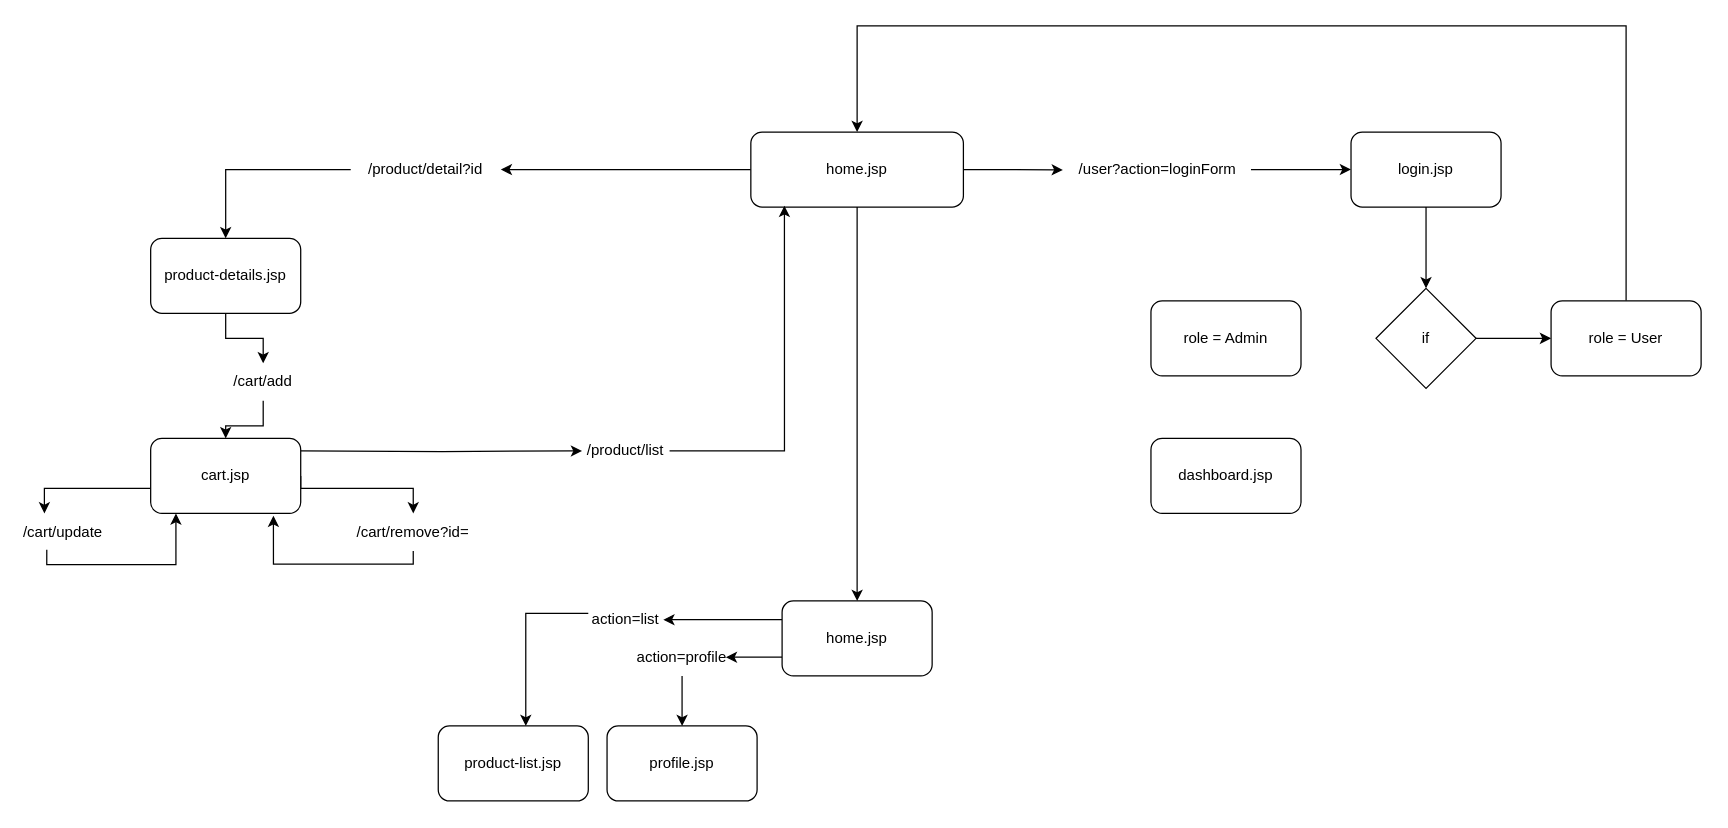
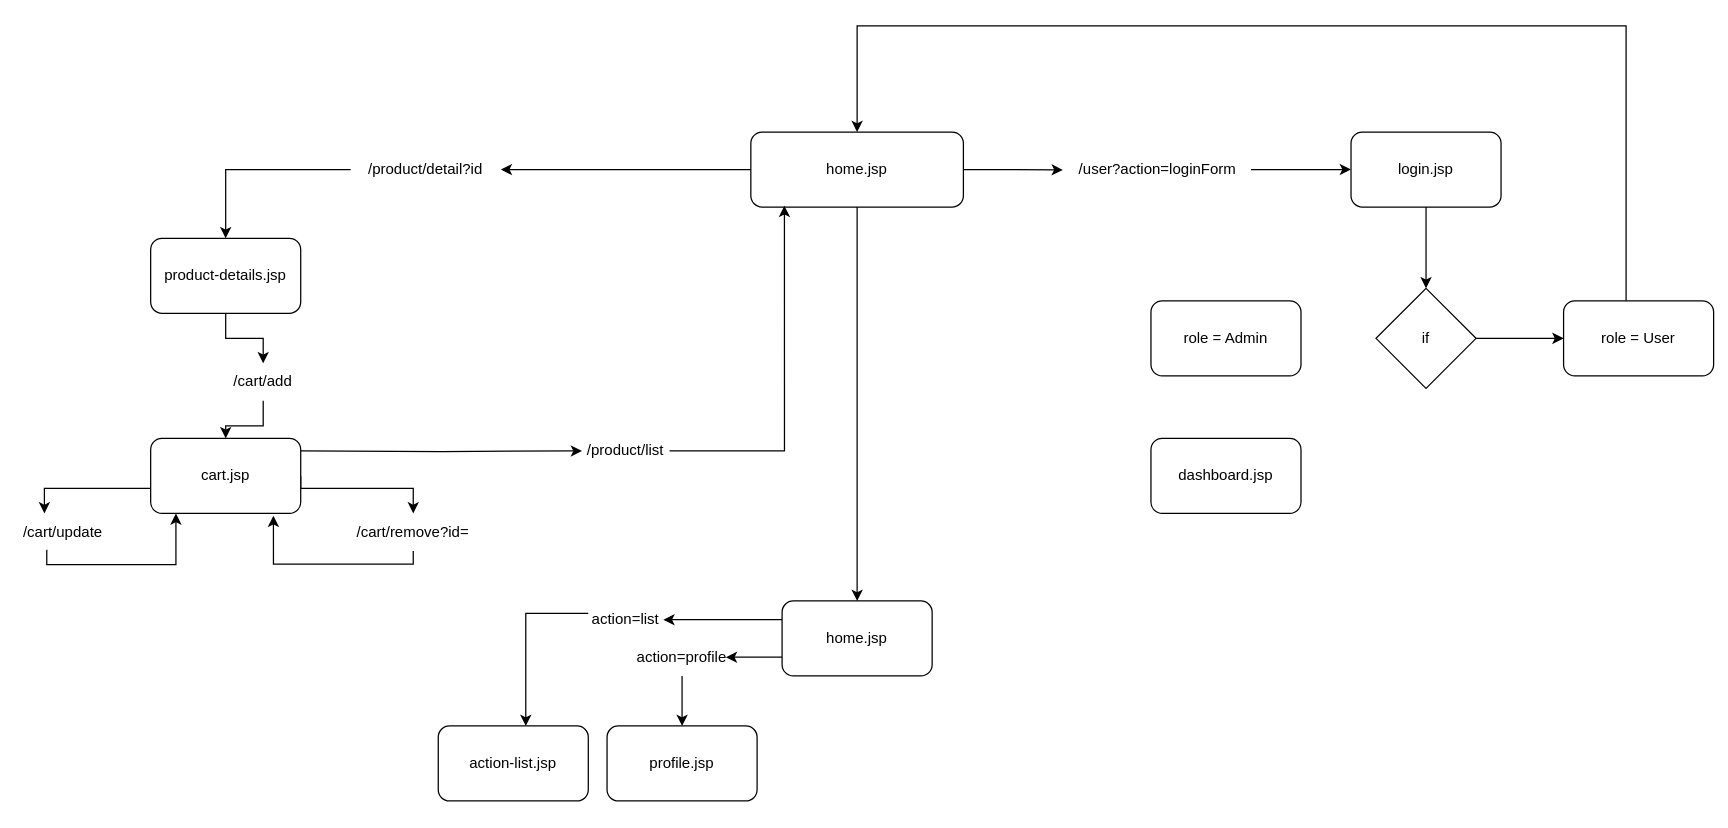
- <mxCell id="34" value="role = User" style="rounded=1;whiteSpace=wrap;html=1;" vertex="1" parent="1"><mxGeometry x="1240" y="240" width="120" height="60" as="geometry" /></mxCell>
+ <mxCell id="34" value="role = User" style="rounded=1;whiteSpace=wrap;html=1;" vertex="1" parent="1"><mxGeometry x="1250" y="240" width="120" height="60" as="geometry" /></mxCell>
- <mxCell id="40" value="product-list.jsp" style="rounded=1;whiteSpace=wrap;html=1;" vertex="1" parent="1"><mxGeometry x="350" y="580" width="120" height="60" as="geometry" /></mxCell>
+ <mxCell id="40" value="action-list.jsp" style="rounded=1;whiteSpace=wrap;html=1;" vertex="1" parent="1"><mxGeometry x="350" y="580" width="120" height="60" as="geometry" /></mxCell>
